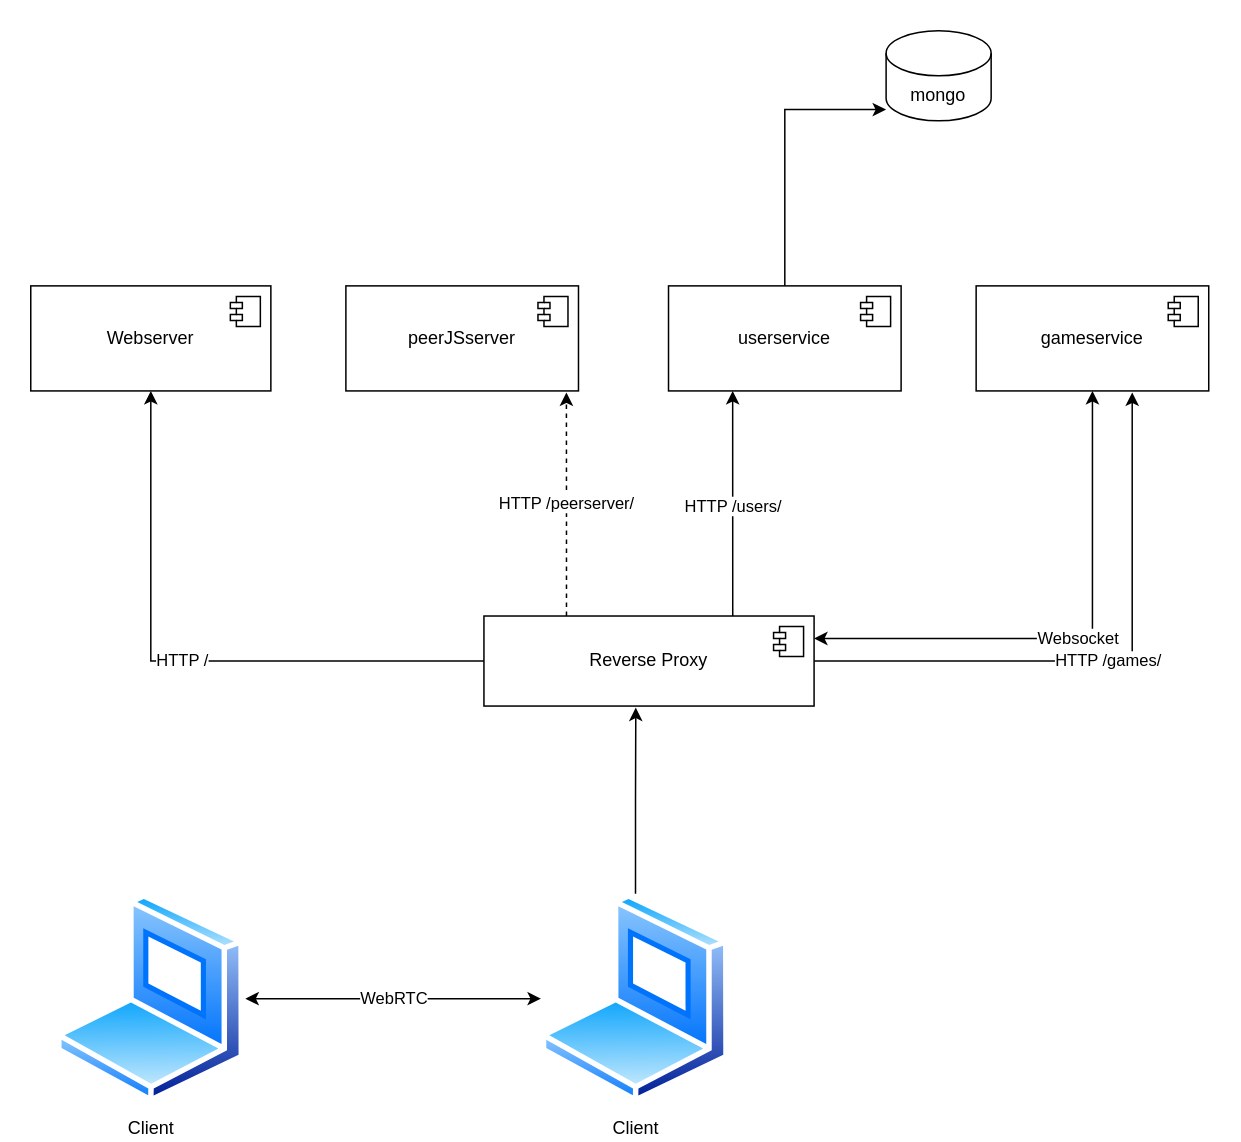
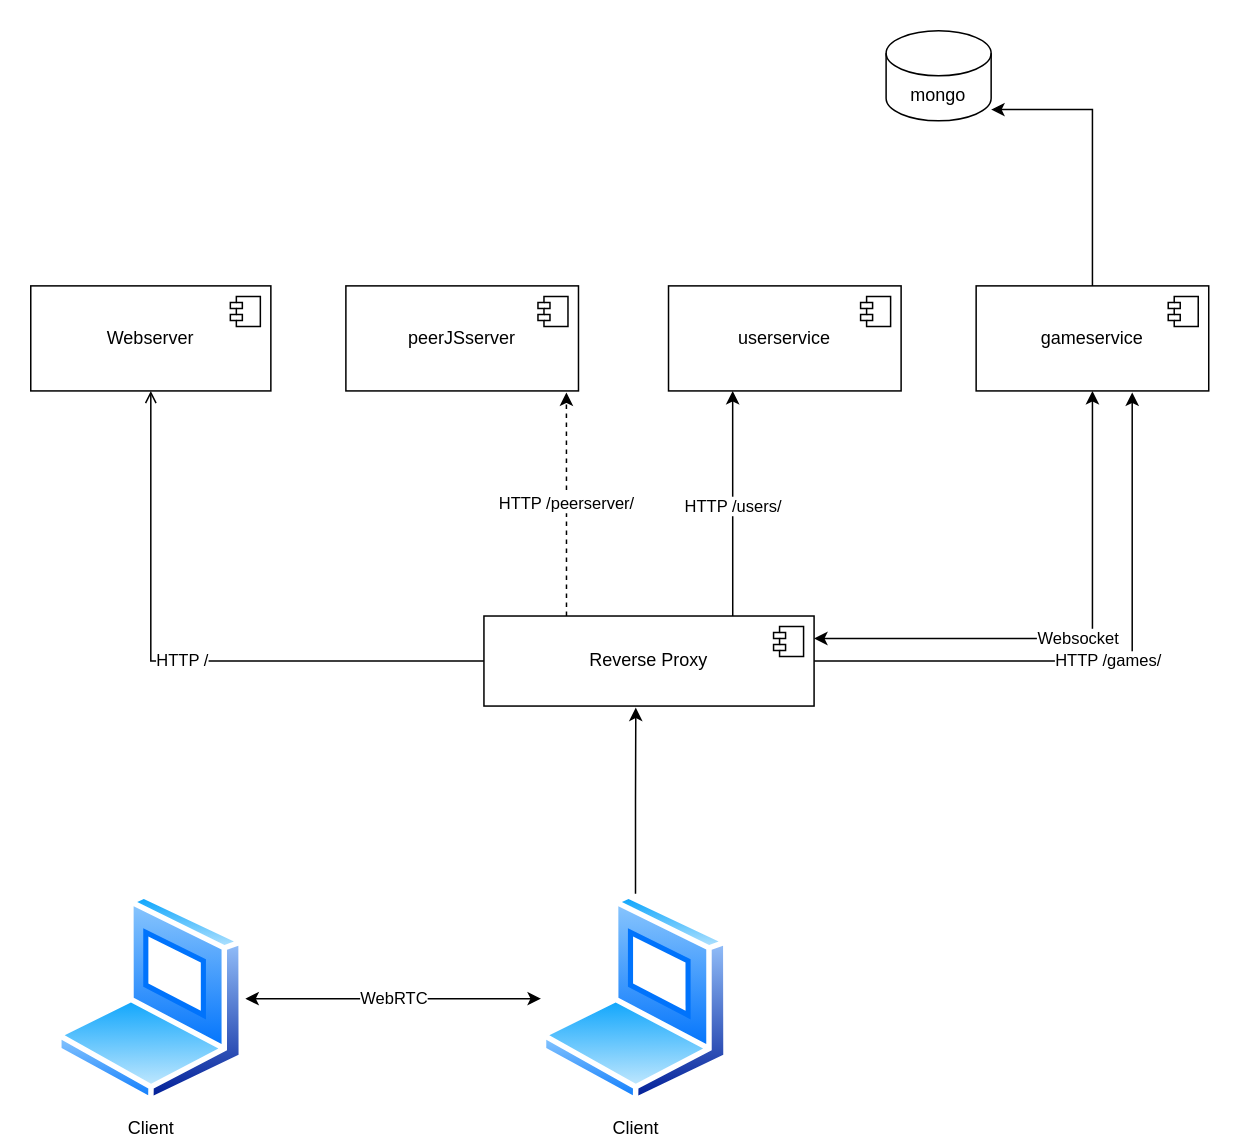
- <mxCell id="10" style="edgeStyle=orthogonalEdgeStyle;rounded=0;orthogonalLoop=1;jettySize=auto;html=1;entryX=0;entryY=0;entryDx=0;entryDy=52.5;entryPerimeter=0;" edge="1" parent="1" source="11" target="19"><mxGeometry relative="1" as="geometry" /></mxCell>
+ <mxCell id="13" style="edgeStyle=orthogonalEdgeStyle;rounded=0;orthogonalLoop=1;jettySize=auto;html=1;entryX=1;entryY=0;entryDx=0;entryDy=52.5;entryPerimeter=0;" edge="1" parent="1" source="15" target="19"><mxGeometry relative="1" as="geometry" /></mxCell>
- <mxCell id="4" value="HTTP /" style="edgeStyle=orthogonalEdgeStyle;rounded=0;orthogonalLoop=1;jettySize=auto;html=1;entryX=0.5;entryY=1;entryDx=0;entryDy=0;" edge="1" parent="1" source="8" target="20"><mxGeometry relative="1" as="geometry" /></mxCell>
+ <mxCell id="4" value="HTTP /" style="edgeStyle=orthogonalEdgeStyle;rounded=0;orthogonalLoop=1;jettySize=auto;html=1;entryX=0.5;entryY=1;entryDx=0;entryDy=0;endArrow=open;" edge="1" parent="1" source="8" target="20"><mxGeometry relative="1" as="geometry" /></mxCell>
